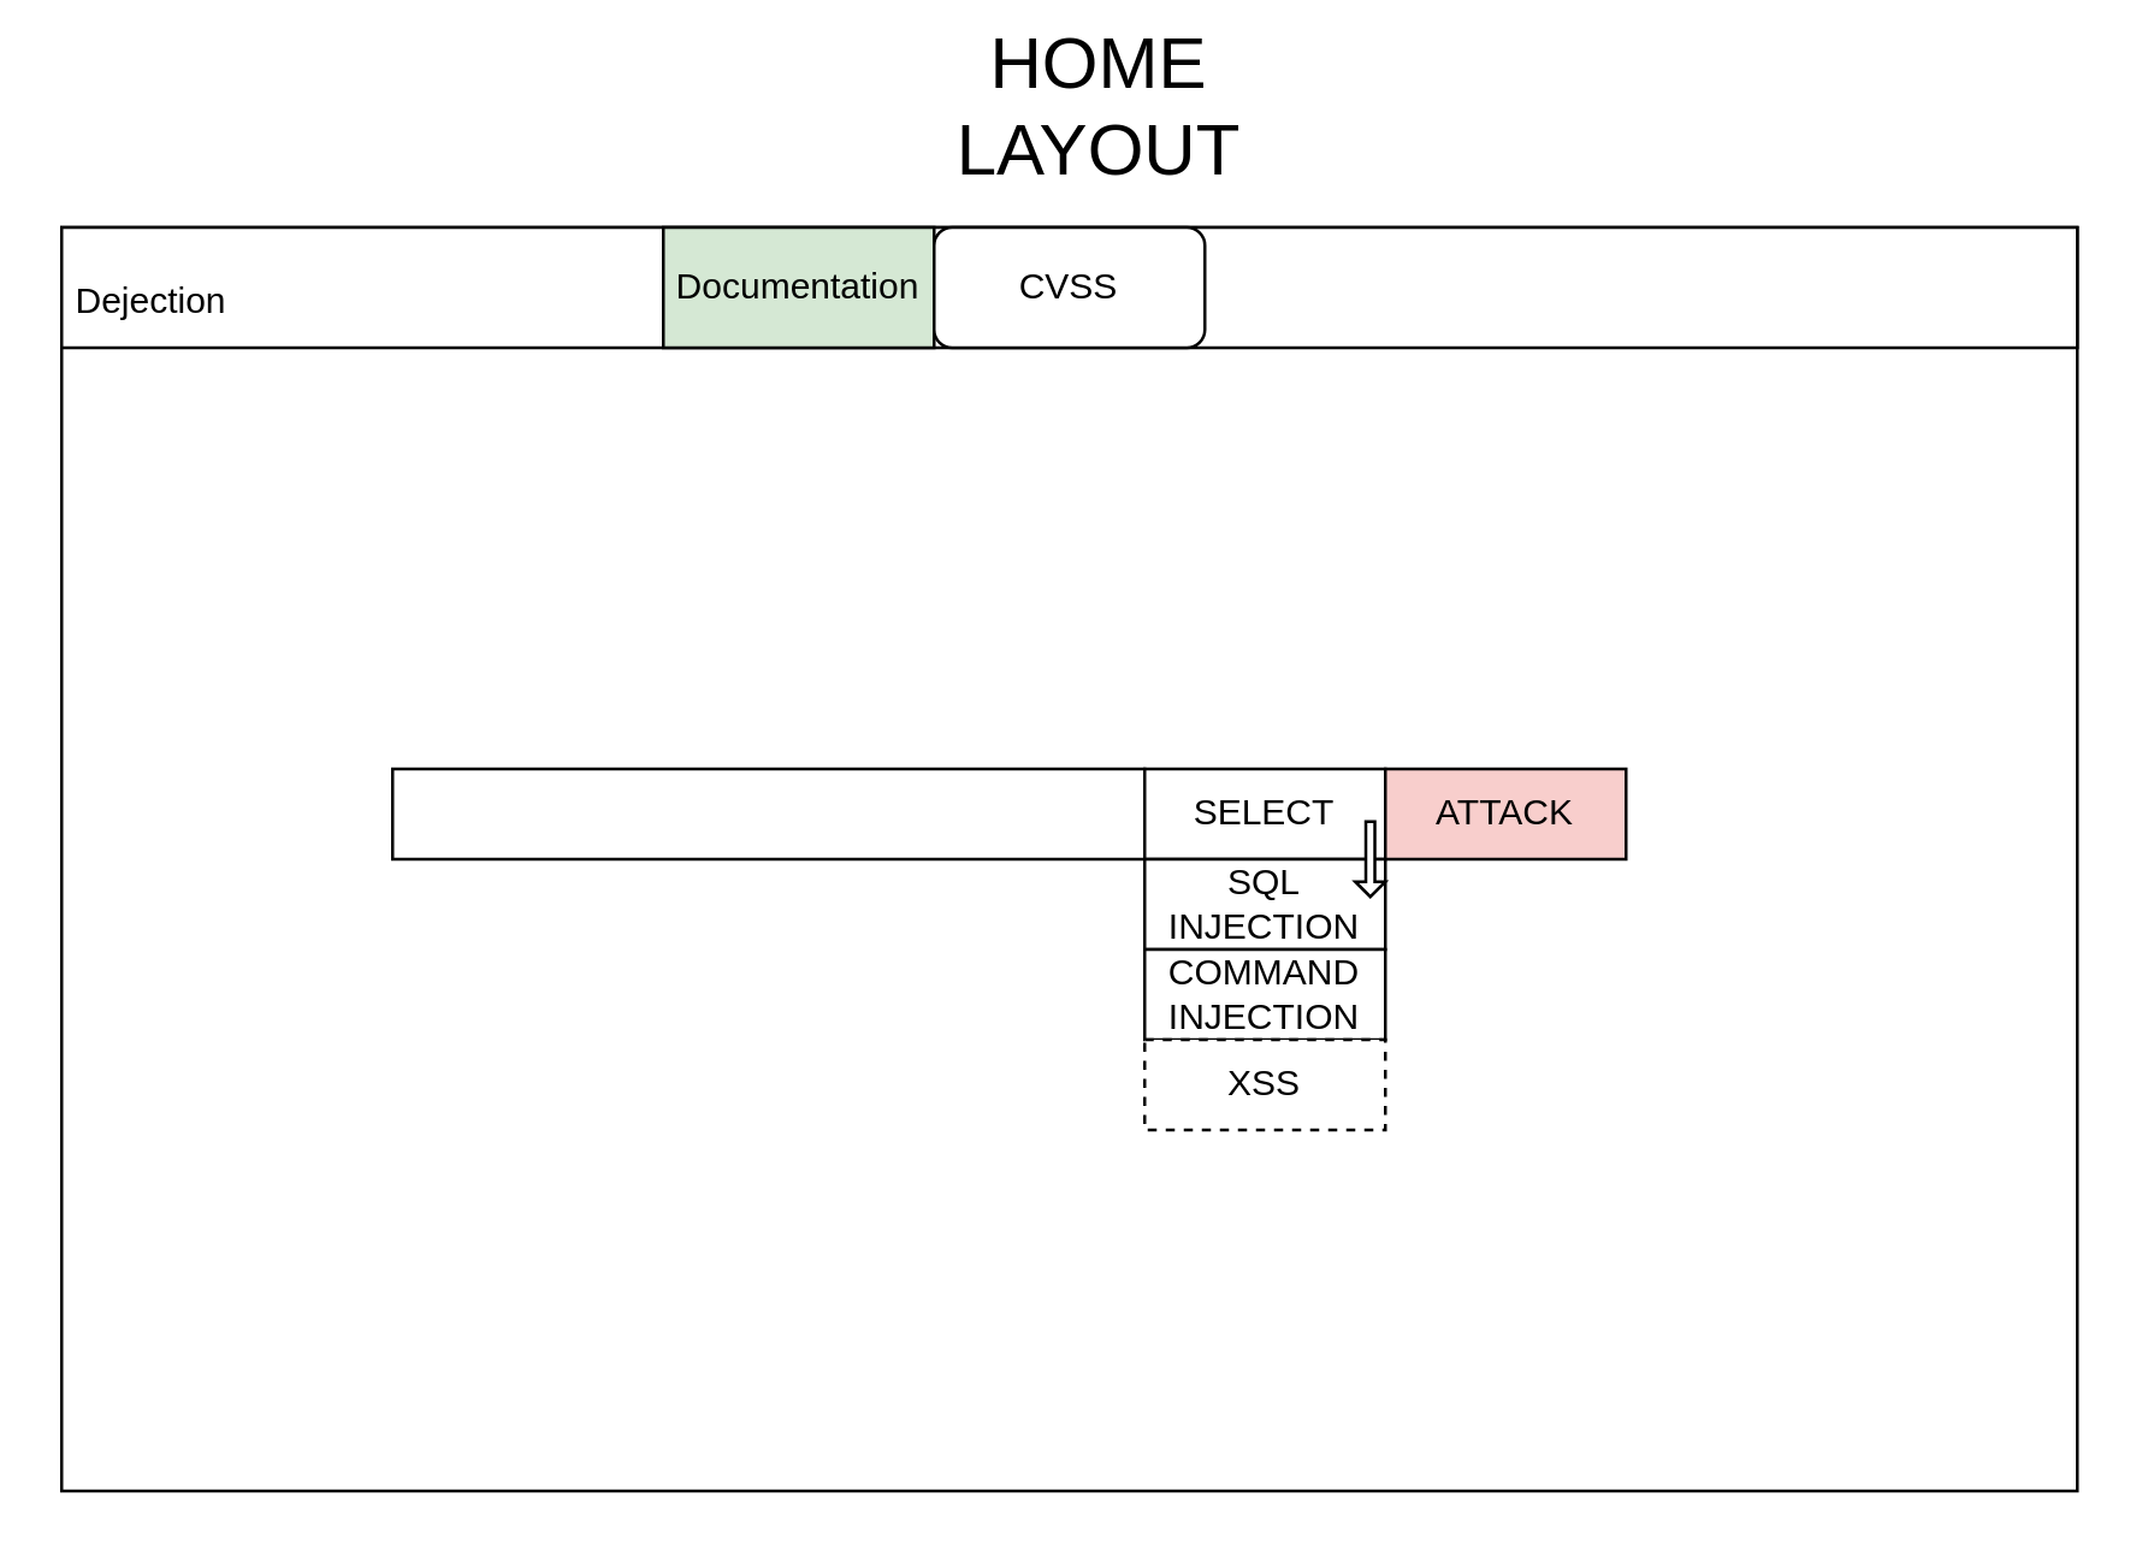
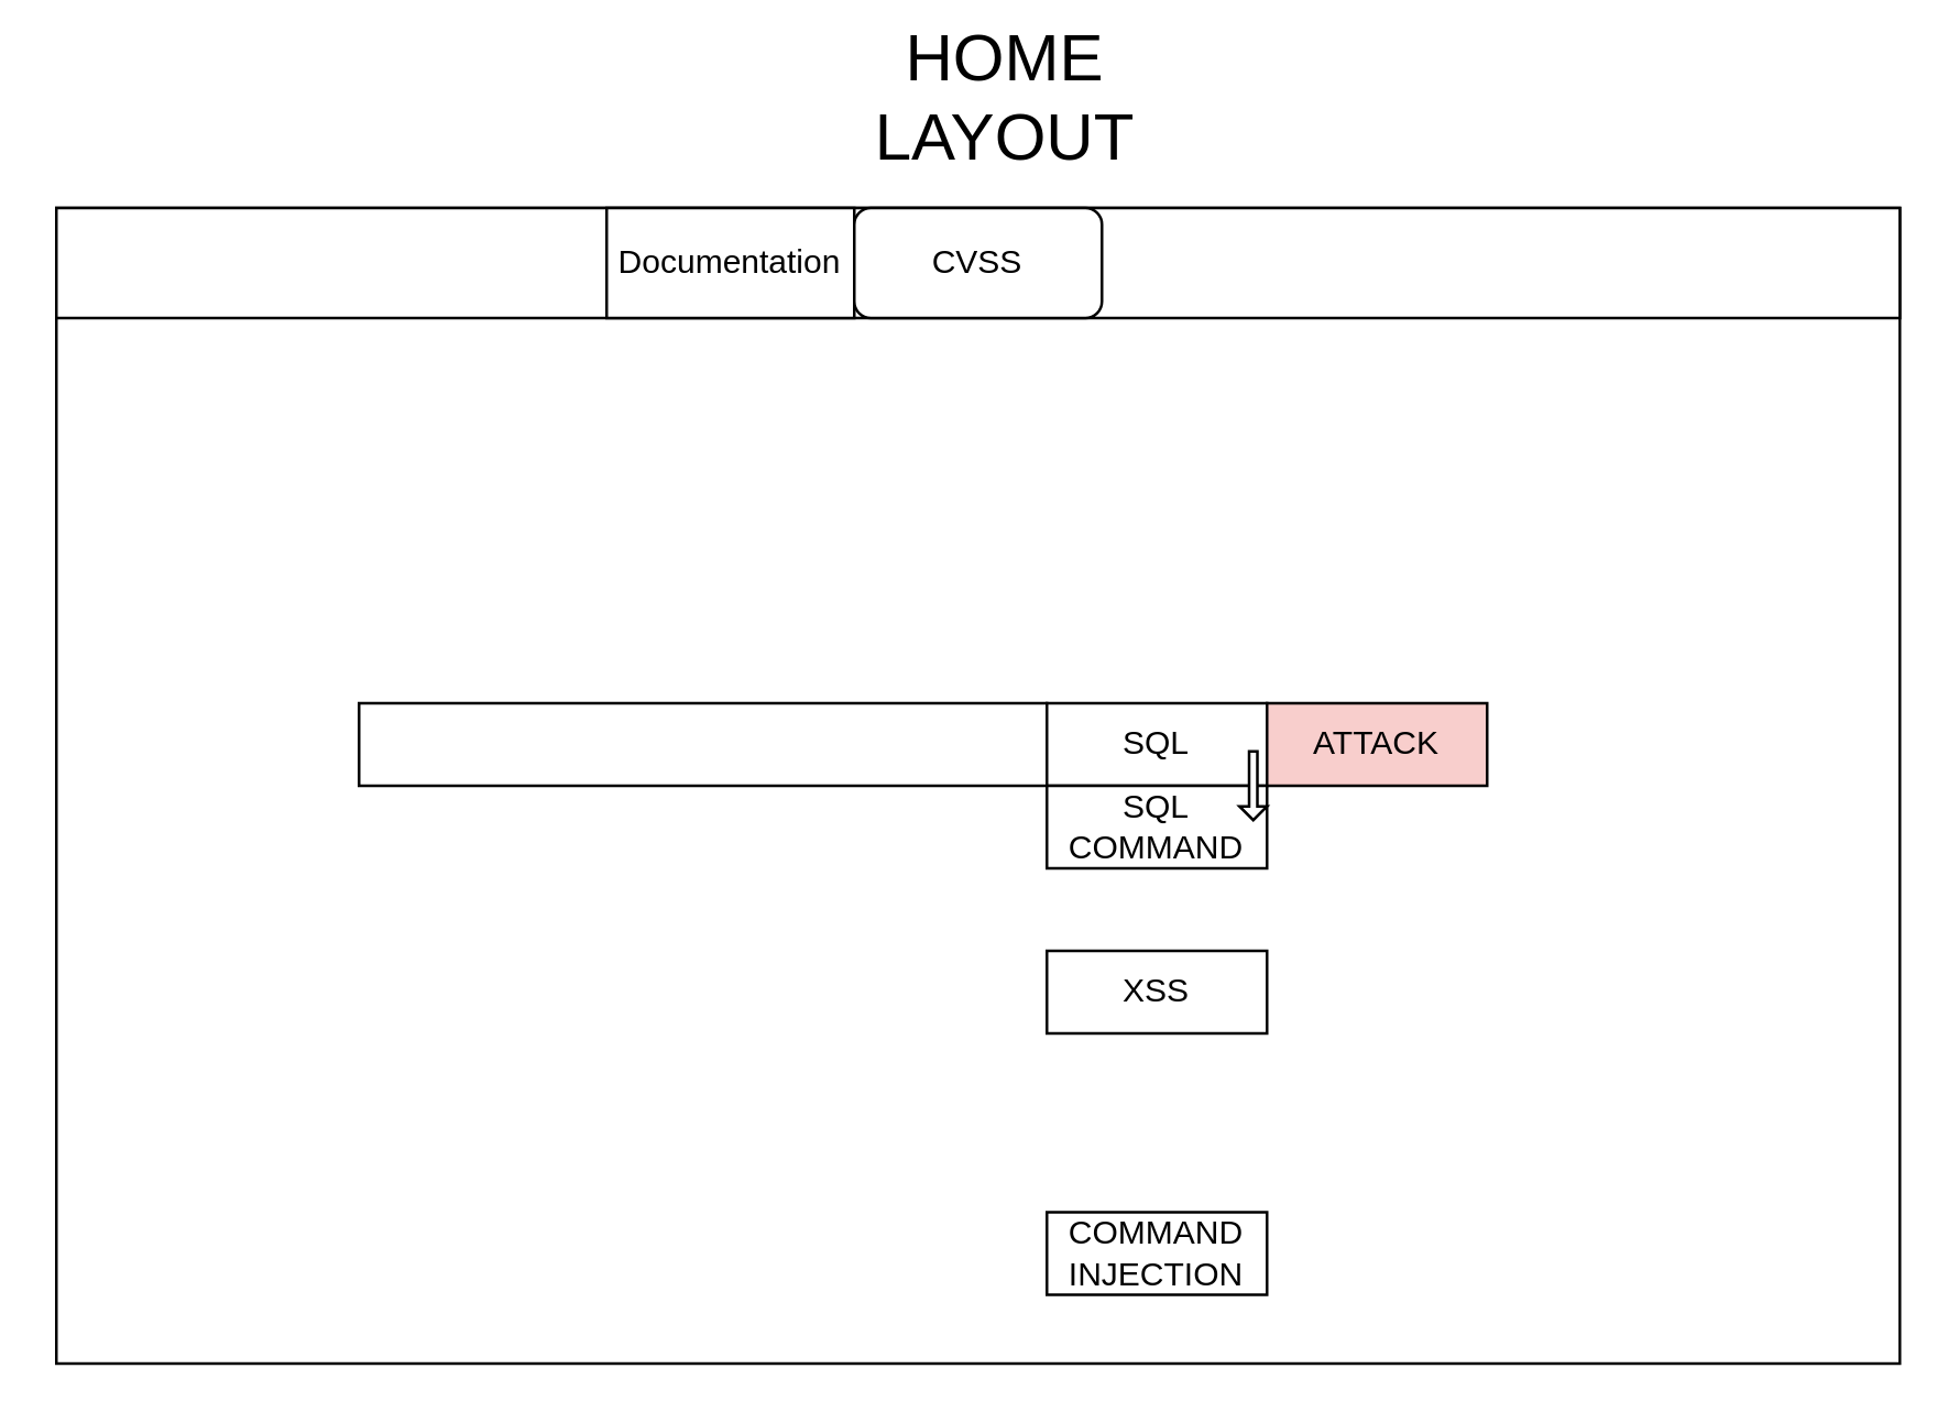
- <mxCell id="5" value="Documentation" style="rounded=0;whiteSpace=wrap;html=1;fillColor=#d5e8d4;" vertex="1" parent="1"><mxGeometry x="220" y="75" width="90" height="40" as="geometry" /></mxCell>
+ <mxCell id="5" value="Documentation" style="rounded=0;whiteSpace=wrap;html=1;" vertex="1" parent="1"><mxGeometry x="220" y="75" width="90" height="40" as="geometry" /></mxCell>
- <mxCell id="4" value="Dejection" style="text;html=1;strokeColor=none;fillColor=none;align=center;verticalAlign=middle;whiteSpace=wrap;rounded=0;" vertex="1" parent="1"><mxGeometry x="20" y="85" width="60" height="30" as="geometry" /></mxCell>
- <mxCell id="8" value="SELECT" style="rounded=0;whiteSpace=wrap;html=1;" vertex="1" parent="1"><mxGeometry x="380" y="255" width="80" height="30" as="geometry" /></mxCell>
+ <mxCell id="8" value="SQL" style="rounded=0;whiteSpace=wrap;html=1;" vertex="1" parent="1"><mxGeometry x="380" y="255" width="80" height="30" as="geometry" /></mxCell>
- <mxCell id="9" value="SQL INJECTION" style="rounded=0;whiteSpace=wrap;html=1;" vertex="1" parent="1"><mxGeometry x="380" y="285" width="80" height="30" as="geometry" /></mxCell>
+ <mxCell id="9" value="SQL COMMAND" style="rounded=0;whiteSpace=wrap;html=1;" vertex="1" parent="1"><mxGeometry x="380" y="285" width="80" height="30" as="geometry" /></mxCell>
- <mxCell id="10" value="COMMAND INJECTION" style="rounded=0;whiteSpace=wrap;html=1;" vertex="1" parent="1"><mxGeometry x="380" y="315" width="80" height="30" as="geometry" /></mxCell>
+ <mxCell id="10" value="COMMAND INJECTION" style="rounded=0;whiteSpace=wrap;html=1;" vertex="1" parent="1"><mxGeometry x="380" y="440" width="80" height="30" as="geometry" /></mxCell>
- <mxCell id="11" value="XSS" style="rounded=0;whiteSpace=wrap;html=1;dashed=1;" vertex="1" parent="1"><mxGeometry x="380" y="345" width="80" height="30" as="geometry" /></mxCell>
+ <mxCell id="11" value="XSS" style="rounded=0;whiteSpace=wrap;html=1;" vertex="1" parent="1"><mxGeometry x="380" y="345" width="80" height="30" as="geometry" /></mxCell>
